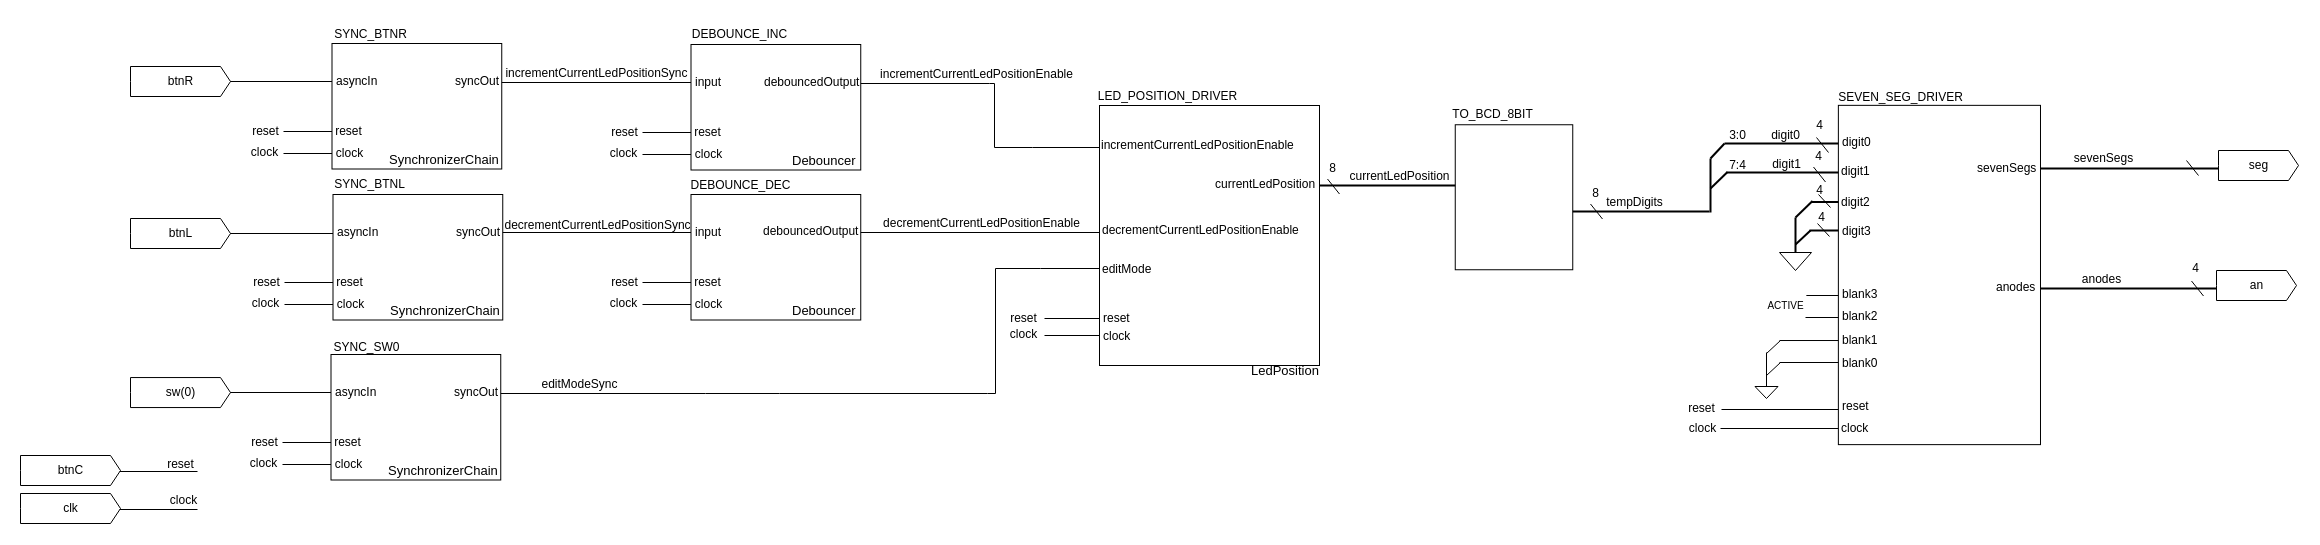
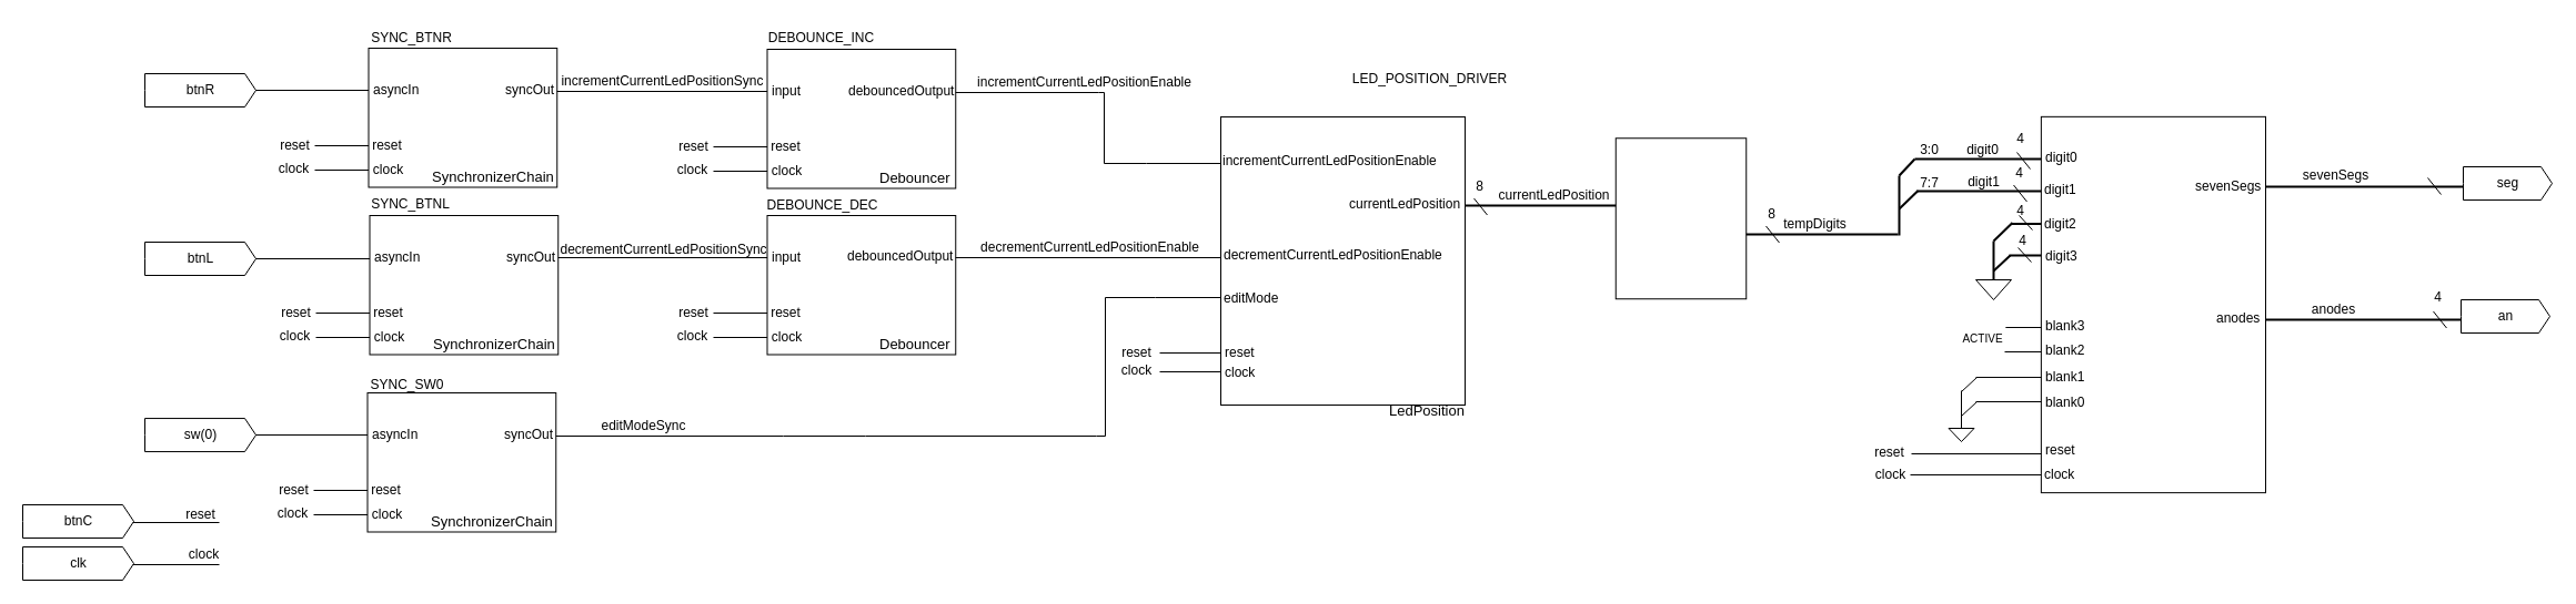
- <mxCell id="112" value="LED_POSITION_DRIVER" style="text;html=1;align=center;verticalAlign=middle;resizable=0;points=[];autosize=1;strokeColor=none;fillColor=none;" vertex="1" parent="1"><mxGeometry x="1088" y="82" width="158" height="27" as="geometry" /></mxCell>
+ <mxCell id="112" value="LED_POSITION_DRIVER" style="text;html=1;align=center;verticalAlign=middle;resizable=0;points=[];autosize=1;strokeColor=none;fillColor=none;" vertex="1" parent="1"><mxGeometry x="1208" y="57" width="158" height="27" as="geometry" /></mxCell>
- <mxCell id="126" value="SEVEN_SEG_DRIVER" style="text;html=1;align=center;verticalAlign=middle;resizable=0;points=[];autosize=1;strokeColor=none;fillColor=none;" vertex="1" parent="1"><mxGeometry x="1828" y="83" width="144" height="27" as="geometry" /></mxCell>
- <mxCell id="66" value="TO_BCD_8BIT" style="text;html=1;align=center;verticalAlign=middle;resizable=0;points=[];autosize=1;strokeColor=none;fillColor=none;" vertex="1" parent="1"><mxGeometry x="1442" y="100" width="99" height="27" as="geometry" /></mxCell>
- <mxCell id="174" value="7:4" style="text;html=1;align=center;verticalAlign=middle;resizable=0;points=[];autosize=1;strokeColor=none;fillColor=none;" vertex="1" parent="1"><mxGeometry x="1718.5" y="151" width="36" height="27" as="geometry" /></mxCell>
+ <mxCell id="174" value="7:7" style="text;html=1;align=center;verticalAlign=middle;resizable=0;points=[];autosize=1;strokeColor=none;fillColor=none;" vertex="1" parent="1"><mxGeometry x="1718.5" y="151" width="36" height="27" as="geometry" /></mxCell>
